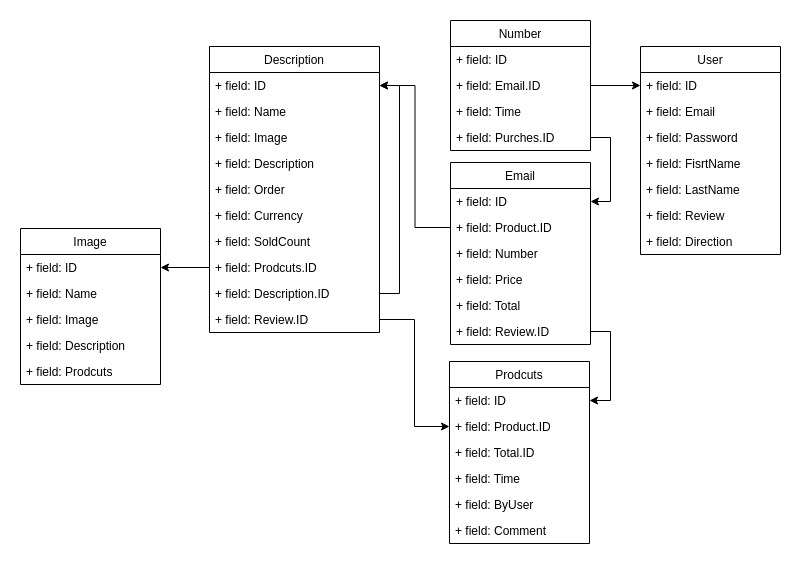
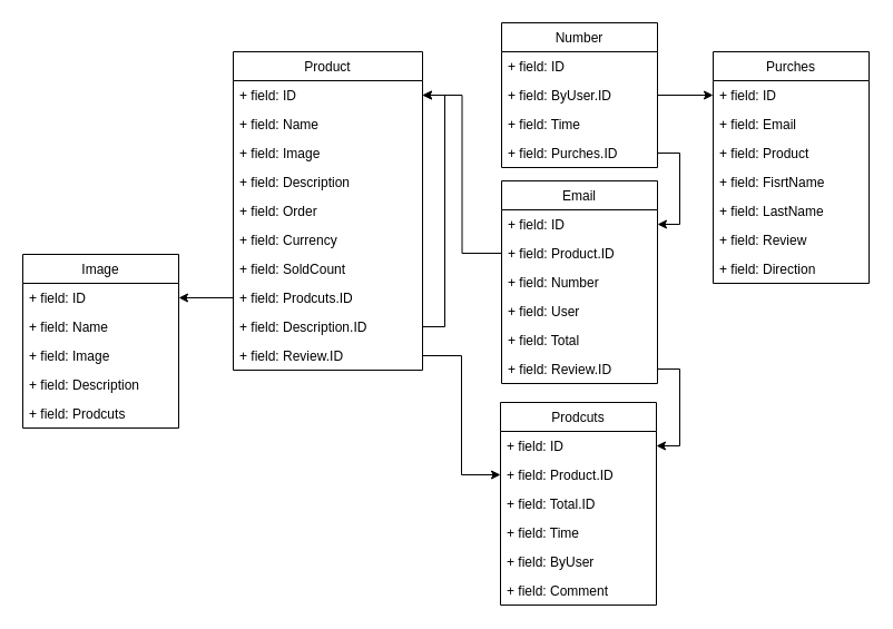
- <mxCell id="8" value="Description" style="swimlane;fontStyle=0;childLayout=stackLayout;horizontal=1;startSize=26;fillColor=none;horizontalStack=0;resizeParent=1;resizeParentMax=0;resizeLast=0;collapsible=1;marginBottom=0;" vertex="1" parent="1"><mxGeometry x="209" y="46" width="170" height="286" as="geometry" /></mxCell>
+ <mxCell id="8" value="Product" style="swimlane;fontStyle=0;childLayout=stackLayout;horizontal=1;startSize=26;fillColor=none;horizontalStack=0;resizeParent=1;resizeParentMax=0;resizeLast=0;collapsible=1;marginBottom=0;" vertex="1" parent="1"><mxGeometry x="209" y="46" width="170" height="286" as="geometry" /></mxCell>
- <mxCell id="21" value="User" style="swimlane;fontStyle=0;childLayout=stackLayout;horizontal=1;startSize=26;fillColor=none;horizontalStack=0;resizeParent=1;resizeParentMax=0;resizeLast=0;collapsible=1;marginBottom=0;" vertex="1" parent="1"><mxGeometry x="640" y="46" width="140" height="208" as="geometry" /></mxCell>
+ <mxCell id="21" value="Purches" style="swimlane;fontStyle=0;childLayout=stackLayout;horizontal=1;startSize=26;fillColor=none;horizontalStack=0;resizeParent=1;resizeParentMax=0;resizeLast=0;collapsible=1;marginBottom=0;" vertex="1" parent="1"><mxGeometry x="640" y="46" width="140" height="208" as="geometry" /></mxCell>
- <mxCell id="31" value="+ field: Email.ID" style="text;strokeColor=none;fillColor=none;align=left;verticalAlign=top;spacingLeft=4;spacingRight=4;overflow=hidden;rotatable=0;points=[[0,0.5],[1,0.5]];portConstraint=eastwest;" vertex="1" parent="29"><mxGeometry y="52" width="140" height="26" as="geometry" /></mxCell>
+ <mxCell id="31" value="+ field: ByUser.ID" style="text;strokeColor=none;fillColor=none;align=left;verticalAlign=top;spacingLeft=4;spacingRight=4;overflow=hidden;rotatable=0;points=[[0,0.5],[1,0.5]];portConstraint=eastwest;" vertex="1" parent="29"><mxGeometry y="52" width="140" height="26" as="geometry" /></mxCell>
- <mxCell id="24" value="+ field: Password" style="text;strokeColor=none;fillColor=none;align=left;verticalAlign=top;spacingLeft=4;spacingRight=4;overflow=hidden;rotatable=0;points=[[0,0.5],[1,0.5]];portConstraint=eastwest;" vertex="1" parent="21"><mxGeometry y="78" width="140" height="26" as="geometry" /></mxCell>
+ <mxCell id="24" value="+ field: Product" style="text;strokeColor=none;fillColor=none;align=left;verticalAlign=top;spacingLeft=4;spacingRight=4;overflow=hidden;rotatable=0;points=[[0,0.5],[1,0.5]];portConstraint=eastwest;" vertex="1" parent="21"><mxGeometry y="78" width="140" height="26" as="geometry" /></mxCell>
- <mxCell id="38" value="+ field: Price" style="text;strokeColor=none;fillColor=none;align=left;verticalAlign=top;spacingLeft=4;spacingRight=4;overflow=hidden;rotatable=0;points=[[0,0.5],[1,0.5]];portConstraint=eastwest;" vertex="1" parent="34"><mxGeometry y="104" width="140" height="26" as="geometry" /></mxCell>
+ <mxCell id="38" value="+ field: User" style="text;strokeColor=none;fillColor=none;align=left;verticalAlign=top;spacingLeft=4;spacingRight=4;overflow=hidden;rotatable=0;points=[[0,0.5],[1,0.5]];portConstraint=eastwest;" vertex="1" parent="34"><mxGeometry y="104" width="140" height="26" as="geometry" /></mxCell>
